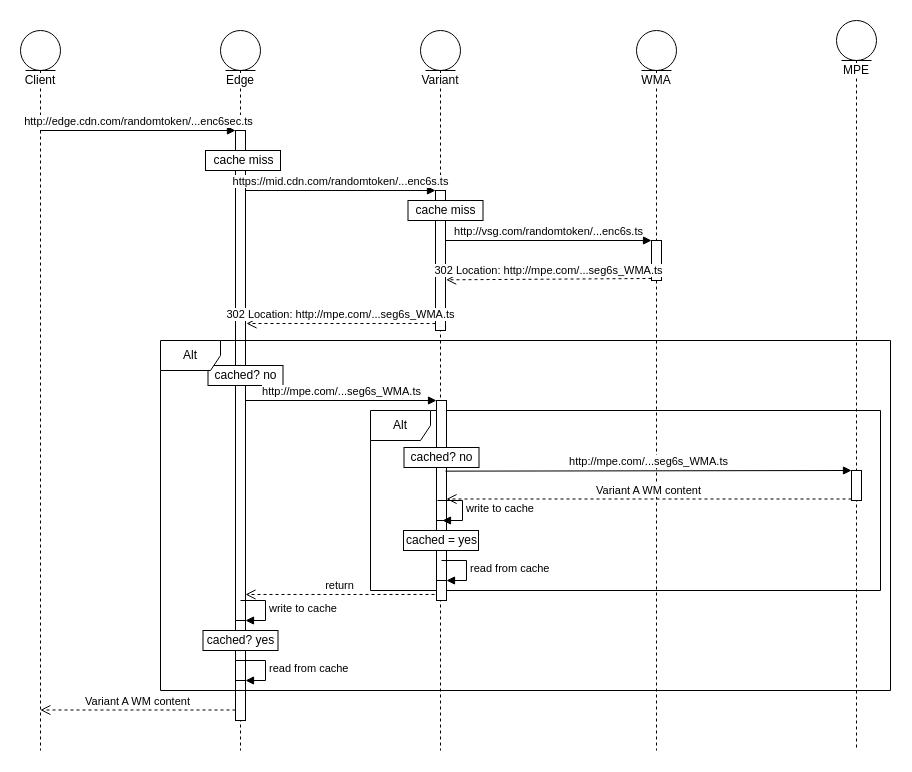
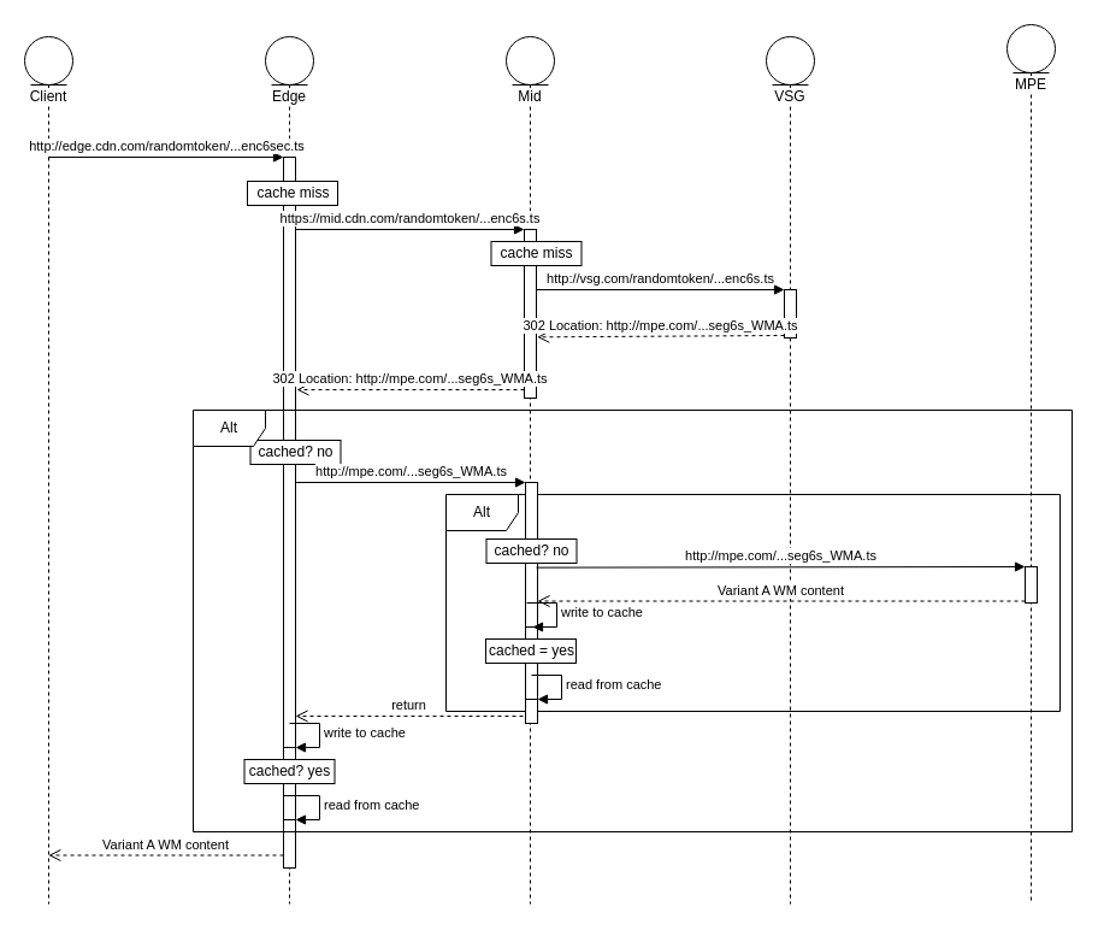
- <mxCell id="16" value="WMA" style="shape=umlLifeline;participant=umlEntity;perimeter=lifelinePerimeter;whiteSpace=wrap;html=1;container=1;collapsible=0;recursiveResize=0;verticalAlign=top;spacingTop=36;labelBackgroundColor=#ffffff;outlineConnect=0;" parent="1" vertex="1"><mxGeometry x="636" y="30" width="40" height="720" as="geometry" /></mxCell>
+ <mxCell id="16" value="VSG" style="shape=umlLifeline;participant=umlEntity;perimeter=lifelinePerimeter;whiteSpace=wrap;html=1;container=1;collapsible=0;recursiveResize=0;verticalAlign=top;spacingTop=36;labelBackgroundColor=#ffffff;outlineConnect=0;" parent="1" vertex="1"><mxGeometry x="636" y="30" width="40" height="720" as="geometry" /></mxCell>
- <mxCell id="10" value="Variant" style="shape=umlLifeline;participant=umlEntity;perimeter=lifelinePerimeter;whiteSpace=wrap;html=1;container=1;collapsible=0;recursiveResize=0;verticalAlign=top;spacingTop=36;labelBackgroundColor=#ffffff;outlineConnect=0;" parent="1" vertex="1"><mxGeometry x="420" y="30" width="40" height="720" as="geometry" /></mxCell>
+ <mxCell id="10" value="Mid" style="shape=umlLifeline;participant=umlEntity;perimeter=lifelinePerimeter;whiteSpace=wrap;html=1;container=1;collapsible=0;recursiveResize=0;verticalAlign=top;spacingTop=36;labelBackgroundColor=#ffffff;outlineConnect=0;" parent="1" vertex="1"><mxGeometry x="420" y="30" width="40" height="720" as="geometry" /></mxCell>
